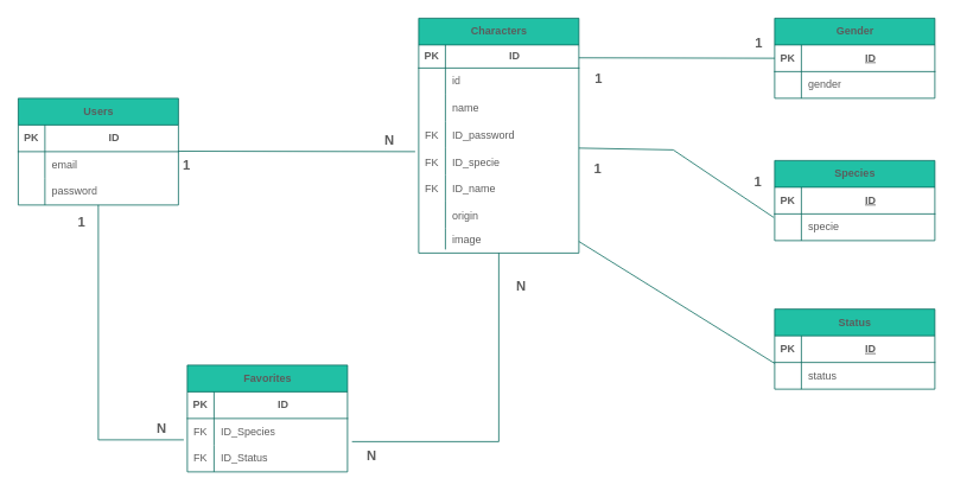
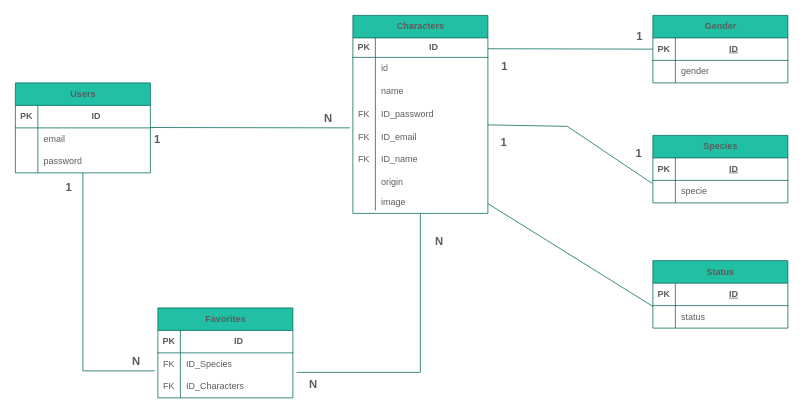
- <mxCell id="27" value="ID_specie" style="shape=partialRectangle;connectable=0;fillColor=none;top=0;left=0;bottom=0;right=0;align=left;spacingLeft=6;overflow=hidden;labelBackgroundColor=none;strokeColor=#006658;fontColor=#5C5C5C;" vertex="1" parent="25"><mxGeometry x="30" width="150" height="30" as="geometry"><mxRectangle width="150" height="30" as="alternateBounds" /></mxGeometry></mxCell>
+ <mxCell id="27" value="ID_email" style="shape=partialRectangle;connectable=0;fillColor=none;top=0;left=0;bottom=0;right=0;align=left;spacingLeft=6;overflow=hidden;labelBackgroundColor=none;strokeColor=#006658;fontColor=#5C5C5C;" vertex="1" parent="25"><mxGeometry x="30" width="150" height="30" as="geometry"><mxRectangle width="150" height="30" as="alternateBounds" /></mxGeometry></mxCell>
- <mxCell id="49" value="ID_Status" style="shape=partialRectangle;connectable=0;fillColor=none;top=0;left=0;bottom=0;right=0;align=left;spacingLeft=6;overflow=hidden;whiteSpace=wrap;html=1;labelBackgroundColor=none;strokeColor=#006658;fontColor=#5C5C5C;" vertex="1" parent="47"><mxGeometry x="30" width="150" height="30" as="geometry"><mxRectangle width="150" height="30" as="alternateBounds" /></mxGeometry></mxCell>
+ <mxCell id="49" value="ID_Characters" style="shape=partialRectangle;connectable=0;fillColor=none;top=0;left=0;bottom=0;right=0;align=left;spacingLeft=6;overflow=hidden;whiteSpace=wrap;html=1;labelBackgroundColor=none;strokeColor=#006658;fontColor=#5C5C5C;" vertex="1" parent="47"><mxGeometry x="30" width="150" height="30" as="geometry"><mxRectangle width="150" height="30" as="alternateBounds" /></mxGeometry></mxCell>
